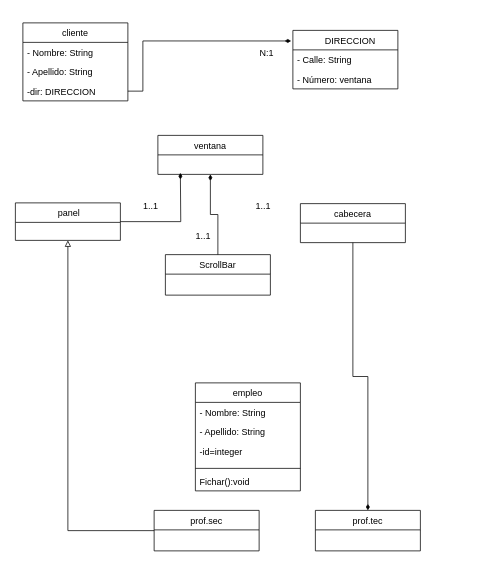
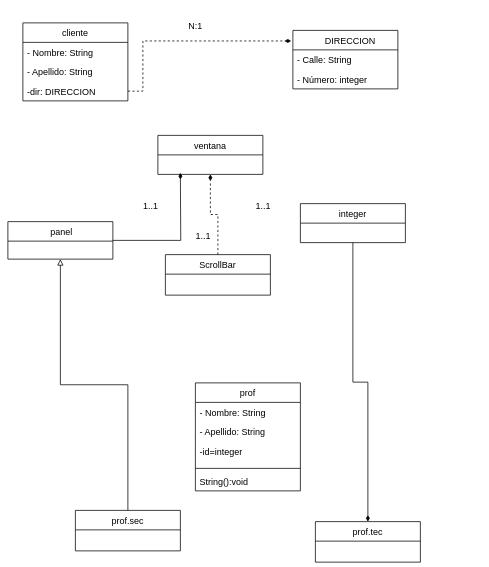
- <mxCell id="2" style="edgeStyle=orthogonalEdgeStyle;rounded=0;orthogonalLoop=1;jettySize=auto;html=1;exitX=1;exitY=0.5;exitDx=0;exitDy=0;entryX=-0.016;entryY=0.181;entryDx=0;entryDy=0;entryPerimeter=0;endArrow=diamondThin;endFill=1;" edge="1" parent="1" source="6" target="7"><mxGeometry relative="1" as="geometry"><Array as="points"><mxPoint x="190" y="121" /><mxPoint x="190" y="54" /></Array></mxGeometry></mxCell>
+ <mxCell id="2" style="edgeStyle=orthogonalEdgeStyle;rounded=0;orthogonalLoop=1;jettySize=auto;html=1;exitX=1;exitY=0.5;exitDx=0;exitDy=0;entryX=-0.016;entryY=0.181;entryDx=0;entryDy=0;entryPerimeter=0;endArrow=diamondThin;endFill=1;dashed=1;" edge="1" parent="1" source="6" target="7"><mxGeometry relative="1" as="geometry"><Array as="points"><mxPoint x="190" y="121" /><mxPoint x="190" y="54" /></Array></mxGeometry></mxCell>
- <mxCell id="10" value="N:1" style="text;html=1;align=center;verticalAlign=middle;resizable=0;points=[];autosize=1;strokeColor=none;fillColor=none;" vertex="1" parent="1"><mxGeometry x="335" y="55" width="40" height="30" as="geometry" /></mxCell>
+ <mxCell id="10" value="N:1" style="text;html=1;align=center;verticalAlign=middle;resizable=0;points=[];autosize=1;strokeColor=none;fillColor=none;" vertex="1" parent="1"><mxGeometry x="240" y="20" width="40" height="30" as="geometry" /></mxCell>
- <mxCell id="9" value="- Número: ventana" style="text;strokeColor=none;fillColor=none;align=left;verticalAlign=top;spacingLeft=4;spacingRight=4;overflow=hidden;rotatable=0;points=[[0,0.5],[1,0.5]];portConstraint=eastwest;" vertex="1" parent="7"><mxGeometry y="52" width="140" height="26" as="geometry" /></mxCell>
+ <mxCell id="9" value="- Número: integer" style="text;strokeColor=none;fillColor=none;align=left;verticalAlign=top;spacingLeft=4;spacingRight=4;overflow=hidden;rotatable=0;points=[[0,0.5],[1,0.5]];portConstraint=eastwest;" vertex="1" parent="7"><mxGeometry y="52" width="140" height="26" as="geometry" /></mxCell>
- <mxCell id="13" value="cabecera" style="swimlane;fontStyle=0;childLayout=stackLayout;horizontal=1;startSize=26;fillColor=none;horizontalStack=0;resizeParent=1;resizeParentMax=0;resizeLast=0;collapsible=1;marginBottom=0;" vertex="1" parent="1"><mxGeometry x="400" y="271" width="140" height="52" as="geometry" /></mxCell>
+ <mxCell id="13" value="integer" style="swimlane;fontStyle=0;childLayout=stackLayout;horizontal=1;startSize=26;fillColor=none;horizontalStack=0;resizeParent=1;resizeParentMax=0;resizeLast=0;collapsible=1;marginBottom=0;" vertex="1" parent="1"><mxGeometry x="400" y="271" width="140" height="52" as="geometry" /></mxCell>
- <mxCell id="16" style="edgeStyle=orthogonalEdgeStyle;rounded=0;orthogonalLoop=1;jettySize=auto;html=1;entryX=0.5;entryY=1;entryDx=0;entryDy=0;endArrow=diamondThin;endFill=1;" edge="1" parent="1" source="17" target="11"><mxGeometry relative="1" as="geometry" /></mxCell>
+ <mxCell id="16" style="edgeStyle=orthogonalEdgeStyle;rounded=0;orthogonalLoop=1;jettySize=auto;html=1;entryX=0.5;entryY=1;entryDx=0;entryDy=0;endArrow=diamondThin;endFill=1;dashed=1;" edge="1" parent="1" source="17" target="11"><mxGeometry relative="1" as="geometry" /></mxCell>
- <mxCell id="15" value=" panel" style="swimlane;fontStyle=0;childLayout=stackLayout;horizontal=1;startSize=26;fillColor=none;horizontalStack=0;resizeParent=1;resizeParentMax=0;resizeLast=0;collapsible=1;marginBottom=0;" vertex="1" parent="1"><mxGeometry x="20" y="270" width="140" height="50" as="geometry" /></mxCell>
+ <mxCell id="15" value=" panel" style="swimlane;fontStyle=0;childLayout=stackLayout;horizontal=1;startSize=26;fillColor=none;horizontalStack=0;resizeParent=1;resizeParentMax=0;resizeLast=0;collapsible=1;marginBottom=0;" vertex="1" parent="1"><mxGeometry x="10" y="295" width="140" height="50" as="geometry" /></mxCell>
- <mxCell id="18" value="empleo" style="swimlane;fontStyle=0;childLayout=stackLayout;horizontal=1;startSize=26;fillColor=none;horizontalStack=0;resizeParent=1;resizeParentMax=0;resizeLast=0;collapsible=1;marginBottom=0;" vertex="1" parent="1"><mxGeometry x="260" y="510" width="140" height="144" as="geometry" /></mxCell>
+ <mxCell id="18" value="prof" style="swimlane;fontStyle=0;childLayout=stackLayout;horizontal=1;startSize=26;fillColor=none;horizontalStack=0;resizeParent=1;resizeParentMax=0;resizeLast=0;collapsible=1;marginBottom=0;" vertex="1" parent="1"><mxGeometry x="260" y="510" width="140" height="144" as="geometry" /></mxCell>
- <mxCell id="23" value="Fichar():void" style="text;strokeColor=none;fillColor=none;align=left;verticalAlign=top;spacingLeft=4;spacingRight=4;overflow=hidden;rotatable=0;points=[[0,0.5],[1,0.5]];portConstraint=eastwest;" vertex="1" parent="18"><mxGeometry y="118" width="140" height="26" as="geometry" /></mxCell>
+ <mxCell id="23" value="String():void" style="text;strokeColor=none;fillColor=none;align=left;verticalAlign=top;spacingLeft=4;spacingRight=4;overflow=hidden;rotatable=0;points=[[0,0.5],[1,0.5]];portConstraint=eastwest;" vertex="1" parent="18"><mxGeometry y="118" width="140" height="26" as="geometry" /></mxCell>
- <mxCell id="28" value="prof.sec" style="swimlane;fontStyle=0;childLayout=stackLayout;horizontal=1;startSize=26;fillColor=none;horizontalStack=0;resizeParent=1;resizeParentMax=0;resizeLast=0;collapsible=1;marginBottom=0;" vertex="1" parent="1"><mxGeometry x="205" y="680" width="140" height="54" as="geometry" /></mxCell>
+ <mxCell id="28" value="prof.sec" style="swimlane;fontStyle=0;childLayout=stackLayout;horizontal=1;startSize=26;fillColor=none;horizontalStack=0;resizeParent=1;resizeParentMax=0;resizeLast=0;collapsible=1;marginBottom=0;" vertex="1" parent="1"><mxGeometry x="100" y="680" width="140" height="54" as="geometry" /></mxCell>
- <mxCell id="29" value="prof.tec" style="swimlane;fontStyle=0;childLayout=stackLayout;horizontal=1;startSize=26;fillColor=none;horizontalStack=0;resizeParent=1;resizeParentMax=0;resizeLast=0;collapsible=1;marginBottom=0;" vertex="1" parent="1"><mxGeometry x="420" y="680" width="140" height="54" as="geometry" /></mxCell>
+ <mxCell id="29" value="prof.tec" style="swimlane;fontStyle=0;childLayout=stackLayout;horizontal=1;startSize=26;fillColor=none;horizontalStack=0;resizeParent=1;resizeParentMax=0;resizeLast=0;collapsible=1;marginBottom=0;" vertex="1" parent="1"><mxGeometry x="420" y="695" width="140" height="54" as="geometry" /></mxCell>
